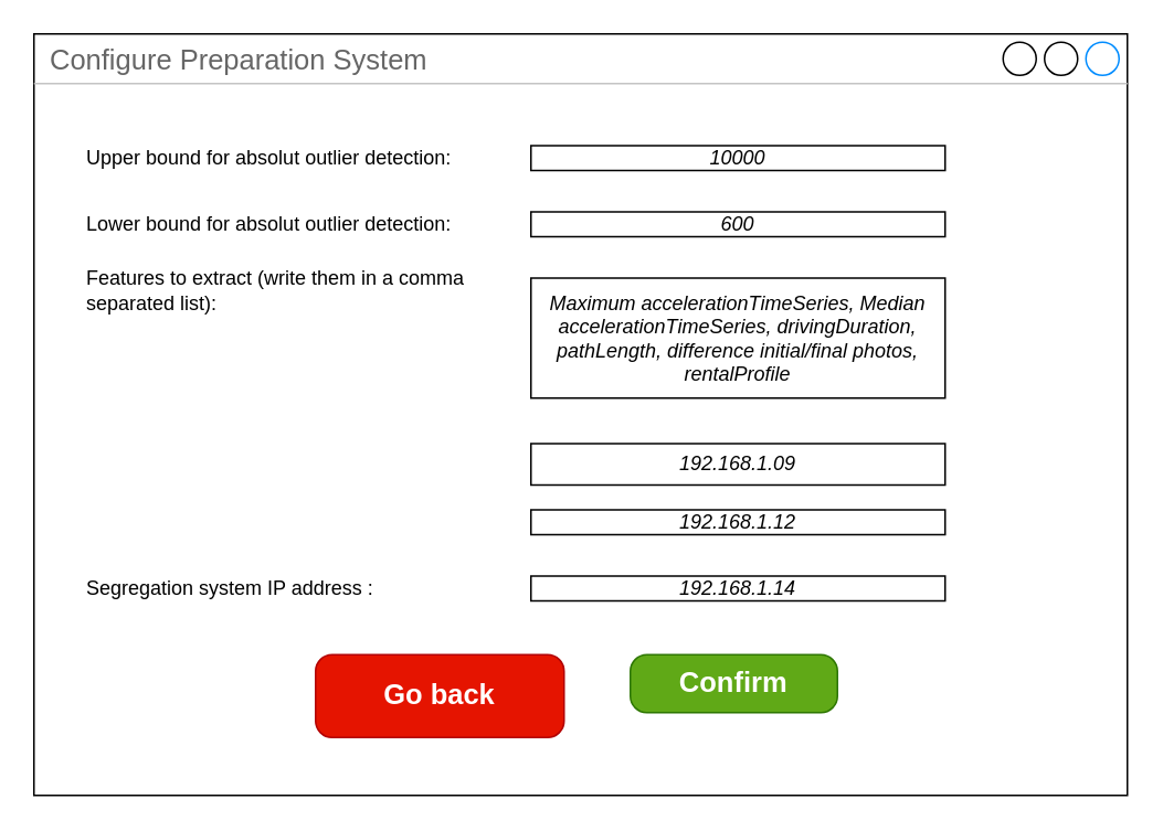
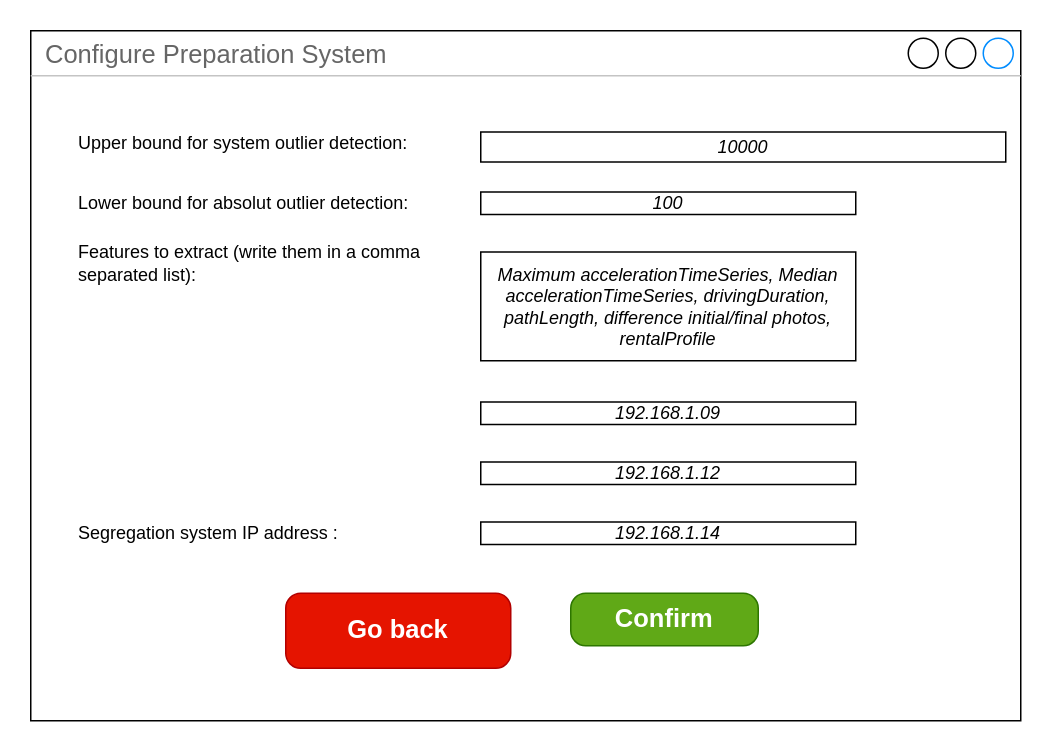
- <mxCell id="5" value="Upper bound for absolut outlier detection:" style="text;html=1;strokeColor=none;fillColor=none;align=left;verticalAlign=middle;whiteSpace=wrap;rounded=0;" parent="1" vertex="1"><mxGeometry x="50" y="80" width="240" height="30" as="geometry" /></mxCell>
+ <mxCell id="5" value="Upper bound for system outlier detection:" style="text;html=1;strokeColor=none;fillColor=none;align=left;verticalAlign=middle;whiteSpace=wrap;rounded=0;" parent="1" vertex="1"><mxGeometry x="50" y="80" width="240" height="30" as="geometry" /></mxCell>
- <mxCell id="6" value="&lt;i&gt;&lt;font&gt;10000&lt;/font&gt;&lt;/i&gt;" style="rounded=0;whiteSpace=wrap;html=1;fontColor=#000000;" parent="1" vertex="1"><mxGeometry x="320" y="87.5" width="250" height="15" as="geometry" /></mxCell>
+ <mxCell id="6" value="&lt;i&gt;&lt;font&gt;10000&lt;/font&gt;&lt;/i&gt;" style="rounded=0;whiteSpace=wrap;html=1;fontColor=#000000;" parent="1" vertex="1"><mxGeometry x="320" y="87.5" width="350" height="20" as="geometry" /></mxCell>
- <mxCell id="8" value="&lt;i&gt;&lt;font&gt;600&lt;/font&gt;&lt;/i&gt;" style="rounded=0;whiteSpace=wrap;html=1;fontColor=#000000;" parent="1" vertex="1"><mxGeometry x="320" y="127.5" width="250" height="15" as="geometry" /></mxCell>
+ <mxCell id="8" value="&lt;i&gt;&lt;font&gt;100&lt;/font&gt;&lt;/i&gt;" style="rounded=0;whiteSpace=wrap;html=1;fontColor=#000000;" parent="1" vertex="1"><mxGeometry x="320" y="127.5" width="250" height="15" as="geometry" /></mxCell>
- <mxCell id="11" value="&lt;i style=&quot;border-color: var(--border-color);&quot;&gt;&lt;font style=&quot;border-color: var(--border-color);&quot;&gt;192.168.1.09&lt;/font&gt;&lt;/i&gt;" style="rounded=0;whiteSpace=wrap;html=1;fontColor=#000000;" parent="1" vertex="1"><mxGeometry x="320" y="267.5" width="250" height="25" as="geometry" /></mxCell>
+ <mxCell id="11" value="&lt;i style=&quot;border-color: var(--border-color);&quot;&gt;&lt;font style=&quot;border-color: var(--border-color);&quot;&gt;192.168.1.09&lt;/font&gt;&lt;/i&gt;" style="rounded=0;whiteSpace=wrap;html=1;fontColor=#000000;" parent="1" vertex="1"><mxGeometry x="320" y="267.5" width="250" height="15" as="geometry" /></mxCell>
